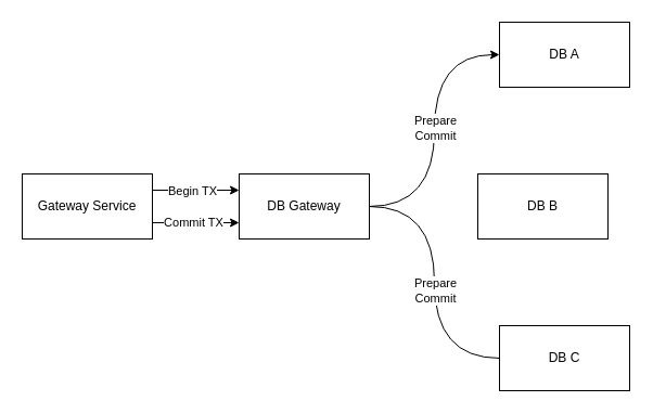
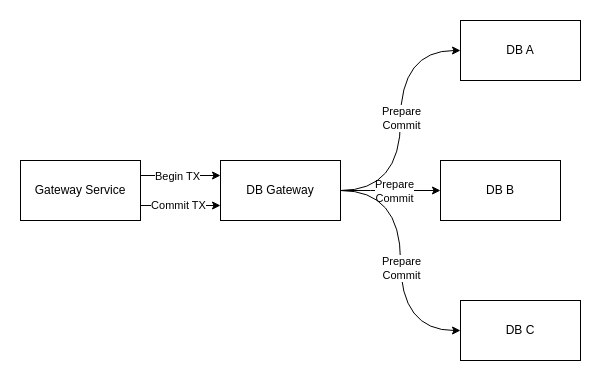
+ <mxCell id="7" style="edgeStyle=entityRelationEdgeStyle;rounded=0;orthogonalLoop=1;jettySize=auto;html=1;exitX=1;exitY=0.5;exitDx=0;exitDy=0;entryX=0;entryY=0.5;entryDx=0;entryDy=0;" edge="1" parent="1" source="13" target="15"><mxGeometry relative="1" as="geometry" /></mxCell>
+ <mxCell id="8" value="&lt;div&gt;Prepare&lt;/div&gt;&lt;div&gt;Commit&lt;br&gt;&lt;/div&gt;" style="edgeLabel;html=1;align=center;verticalAlign=middle;resizable=0;points=[];" vertex="1" connectable="0" parent="7"><mxGeometry x="0.062" relative="1" as="geometry"><mxPoint as="offset" /></mxGeometry></mxCell>
- <mxCell id="11" style="edgeStyle=orthogonalEdgeStyle;rounded=0;orthogonalLoop=1;jettySize=auto;html=1;exitX=1;exitY=0.5;exitDx=0;exitDy=0;entryX=0;entryY=0.5;entryDx=0;entryDy=0;curved=1;endArrow=none;" edge="1" parent="1" source="13" target="16"><mxGeometry relative="1" as="geometry" /></mxCell>
+ <mxCell id="11" style="edgeStyle=orthogonalEdgeStyle;rounded=0;orthogonalLoop=1;jettySize=auto;html=1;exitX=1;exitY=0.5;exitDx=0;exitDy=0;entryX=0;entryY=0.5;entryDx=0;entryDy=0;curved=1;" edge="1" parent="1" source="13" target="16"><mxGeometry relative="1" as="geometry" /></mxCell>
